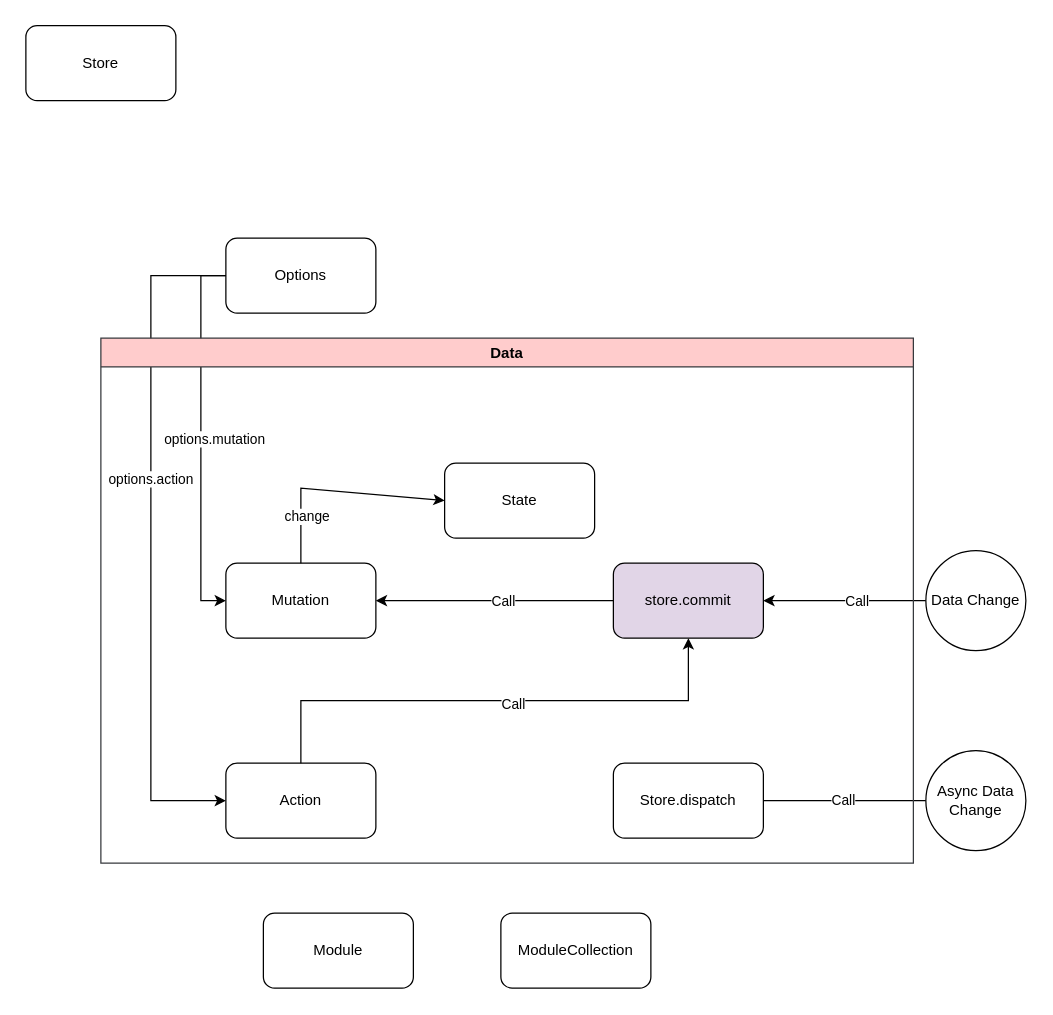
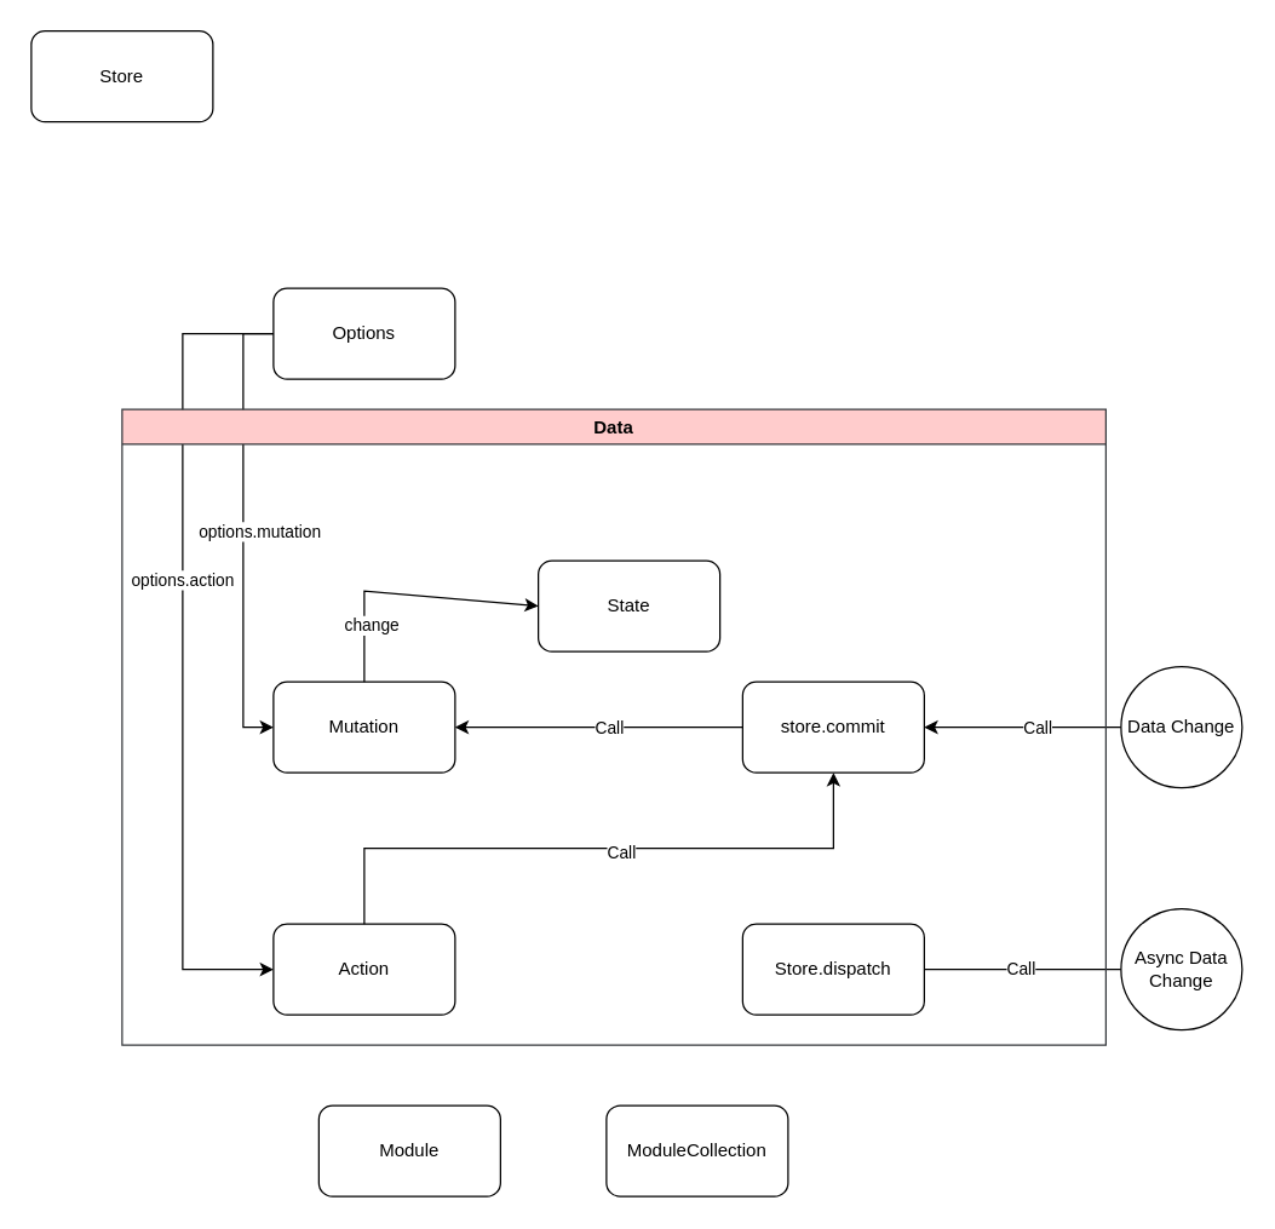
- <mxCell id="25" value="store.commit" style="rounded=1;whiteSpace=wrap;html=1;fillColor=#e1d5e7;" vertex="1" parent="24"><mxGeometry x="410" y="180" width="120" height="60" as="geometry" /></mxCell>
+ <mxCell id="25" value="store.commit" style="rounded=1;whiteSpace=wrap;html=1;" vertex="1" parent="24"><mxGeometry x="410" y="180" width="120" height="60" as="geometry" /></mxCell>
